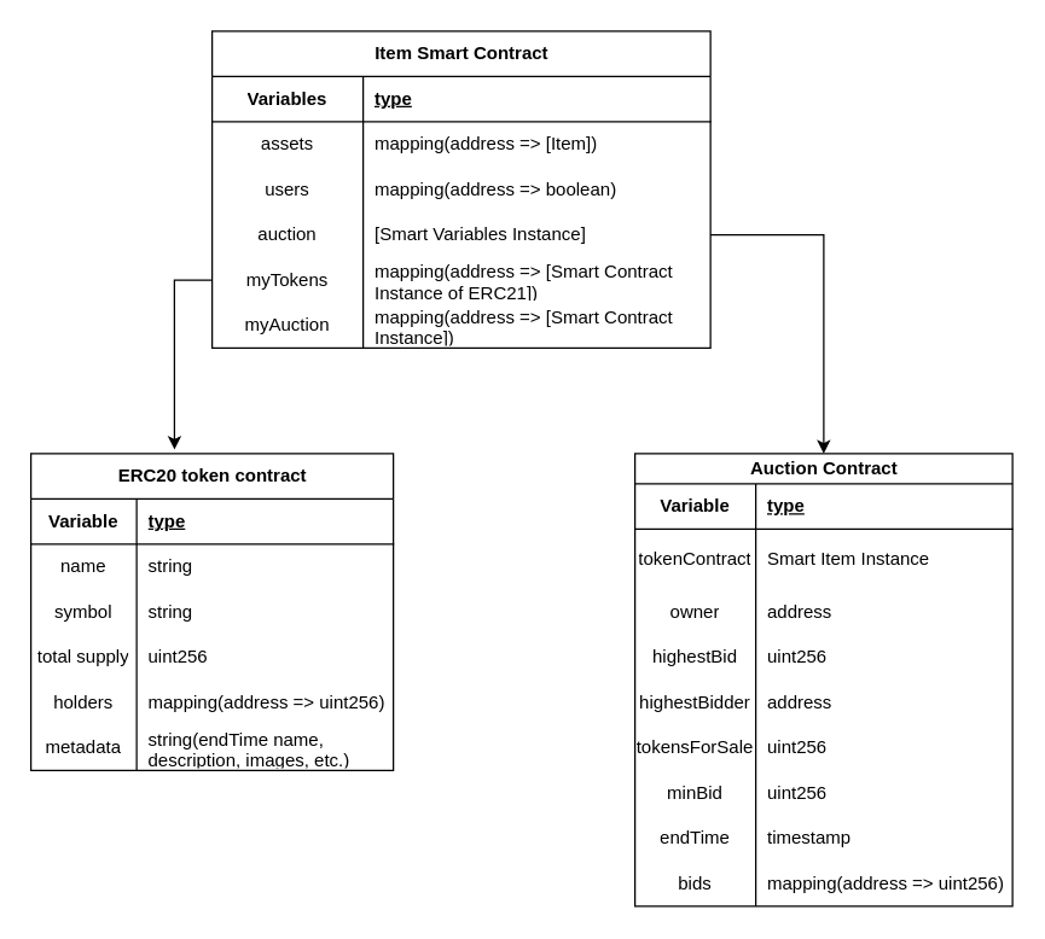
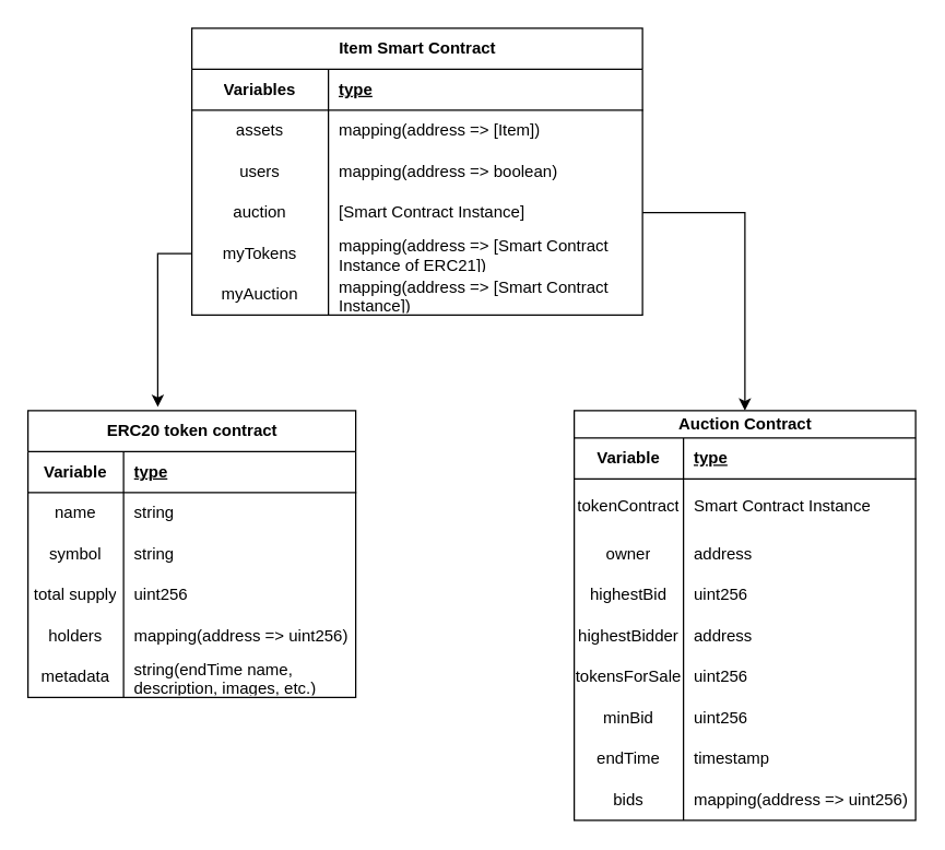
- <mxCell id="14" value="[Smart Variables Instance]" style="shape=partialRectangle;connectable=0;fillColor=none;top=0;left=0;bottom=0;right=0;align=left;spacingLeft=6;overflow=hidden;whiteSpace=wrap;html=1;" parent="12" vertex="1"><mxGeometry x="100" width="230" height="30" as="geometry"><mxRectangle width="230" height="30" as="alternateBounds" /></mxGeometry></mxCell>
+ <mxCell id="14" value="[Smart Contract Instance]" style="shape=partialRectangle;connectable=0;fillColor=none;top=0;left=0;bottom=0;right=0;align=left;spacingLeft=6;overflow=hidden;whiteSpace=wrap;html=1;" parent="12" vertex="1"><mxGeometry x="100" width="230" height="30" as="geometry"><mxRectangle width="230" height="30" as="alternateBounds" /></mxGeometry></mxCell>
- <mxCell id="47" value="Smart Item Instance" style="shape=partialRectangle;connectable=0;fillColor=none;top=0;left=0;bottom=0;right=0;align=left;spacingLeft=6;overflow=hidden;whiteSpace=wrap;html=1;" parent="45" vertex="1"><mxGeometry x="80" width="170" height="40" as="geometry"><mxRectangle width="170" height="40" as="alternateBounds" /></mxGeometry></mxCell>
+ <mxCell id="47" value="Smart Contract Instance" style="shape=partialRectangle;connectable=0;fillColor=none;top=0;left=0;bottom=0;right=0;align=left;spacingLeft=6;overflow=hidden;whiteSpace=wrap;html=1;" parent="45" vertex="1"><mxGeometry x="80" width="170" height="40" as="geometry"><mxRectangle width="170" height="40" as="alternateBounds" /></mxGeometry></mxCell>
